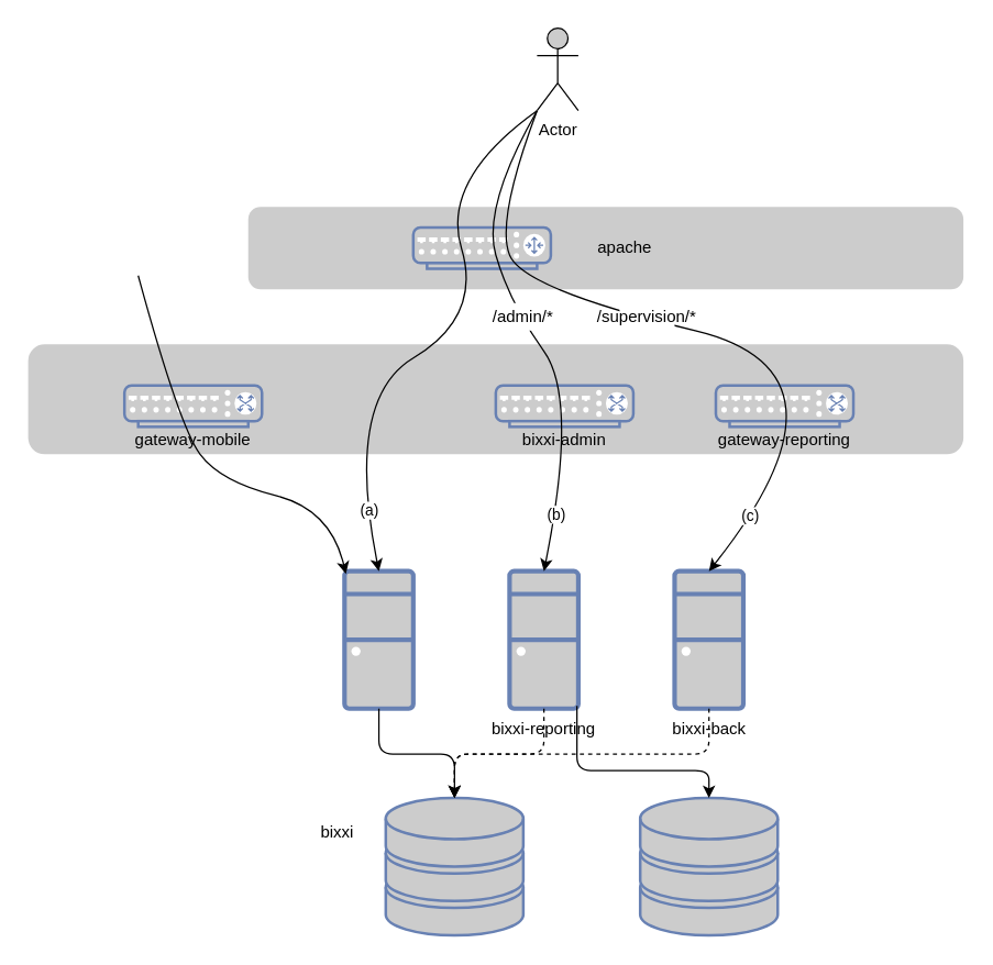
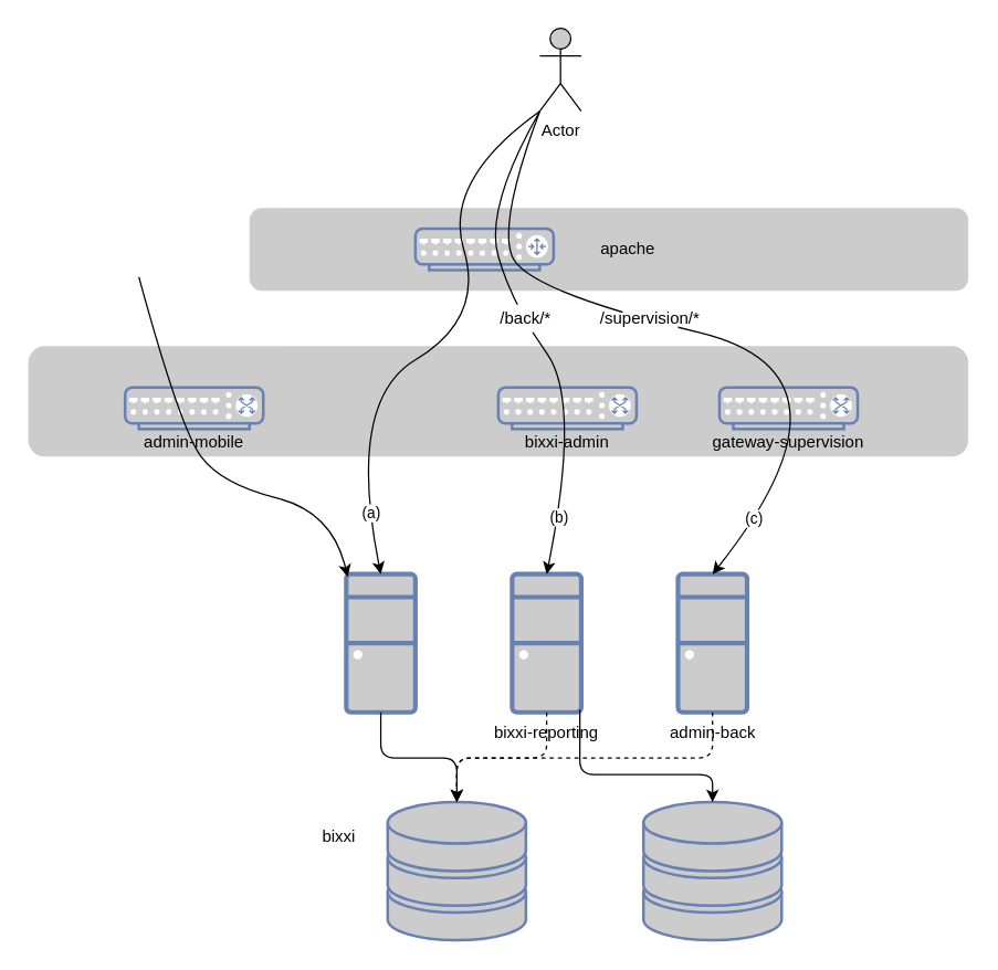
- <mxCell id="23" value="/admin/*" style="text;html=1;strokeColor=none;fillColor=#ffffff;align=center;verticalAlign=middle;whiteSpace=wrap;rounded=0;" vertex="1" parent="1"><mxGeometry x="360" y="220" width="40" height="20" as="geometry" /></mxCell>
+ <mxCell id="23" value="/back/*" style="text;html=1;strokeColor=none;fillColor=#ffffff;align=center;verticalAlign=middle;whiteSpace=wrap;rounded=0;" vertex="1" parent="1"><mxGeometry x="360" y="220" width="40" height="20" as="geometry" /></mxCell>
- <mxCell id="29" value="gateway-mobile" style="text;html=1;strokeColor=none;fillColor=none;align=center;verticalAlign=middle;whiteSpace=wrap;rounded=0;" vertex="1" parent="1"><mxGeometry x="80" y="310" width="120" height="20" as="geometry" /></mxCell>
+ <mxCell id="29" value="admin-mobile" style="text;html=1;strokeColor=none;fillColor=none;align=center;verticalAlign=middle;whiteSpace=wrap;rounded=0;" vertex="1" parent="1"><mxGeometry x="80" y="310" width="120" height="20" as="geometry" /></mxCell>
- <mxCell id="16" value="gateway-reporting" style="text;html=1;strokeColor=none;fillColor=none;align=center;verticalAlign=middle;whiteSpace=wrap;rounded=0;" vertex="1" parent="1"><mxGeometry x="510" y="310" width="120" height="20" as="geometry" /></mxCell>
+ <mxCell id="16" value="gateway-supervision" style="text;html=1;strokeColor=none;fillColor=none;align=center;verticalAlign=middle;whiteSpace=wrap;rounded=0;" vertex="1" parent="1"><mxGeometry x="510" y="310" width="120" height="20" as="geometry" /></mxCell>
- <mxCell id="13" value="bixxi-back" style="text;html=1;strokeColor=none;fillColor=none;align=center;verticalAlign=middle;whiteSpace=wrap;rounded=0;" vertex="1" parent="1"><mxGeometry x="482.5" y="520" width="65" height="20" as="geometry" /></mxCell>
+ <mxCell id="13" value="admin-back" style="text;html=1;strokeColor=none;fillColor=none;align=center;verticalAlign=middle;whiteSpace=wrap;rounded=0;" vertex="1" parent="1"><mxGeometry x="482.5" y="520" width="65" height="20" as="geometry" /></mxCell>
